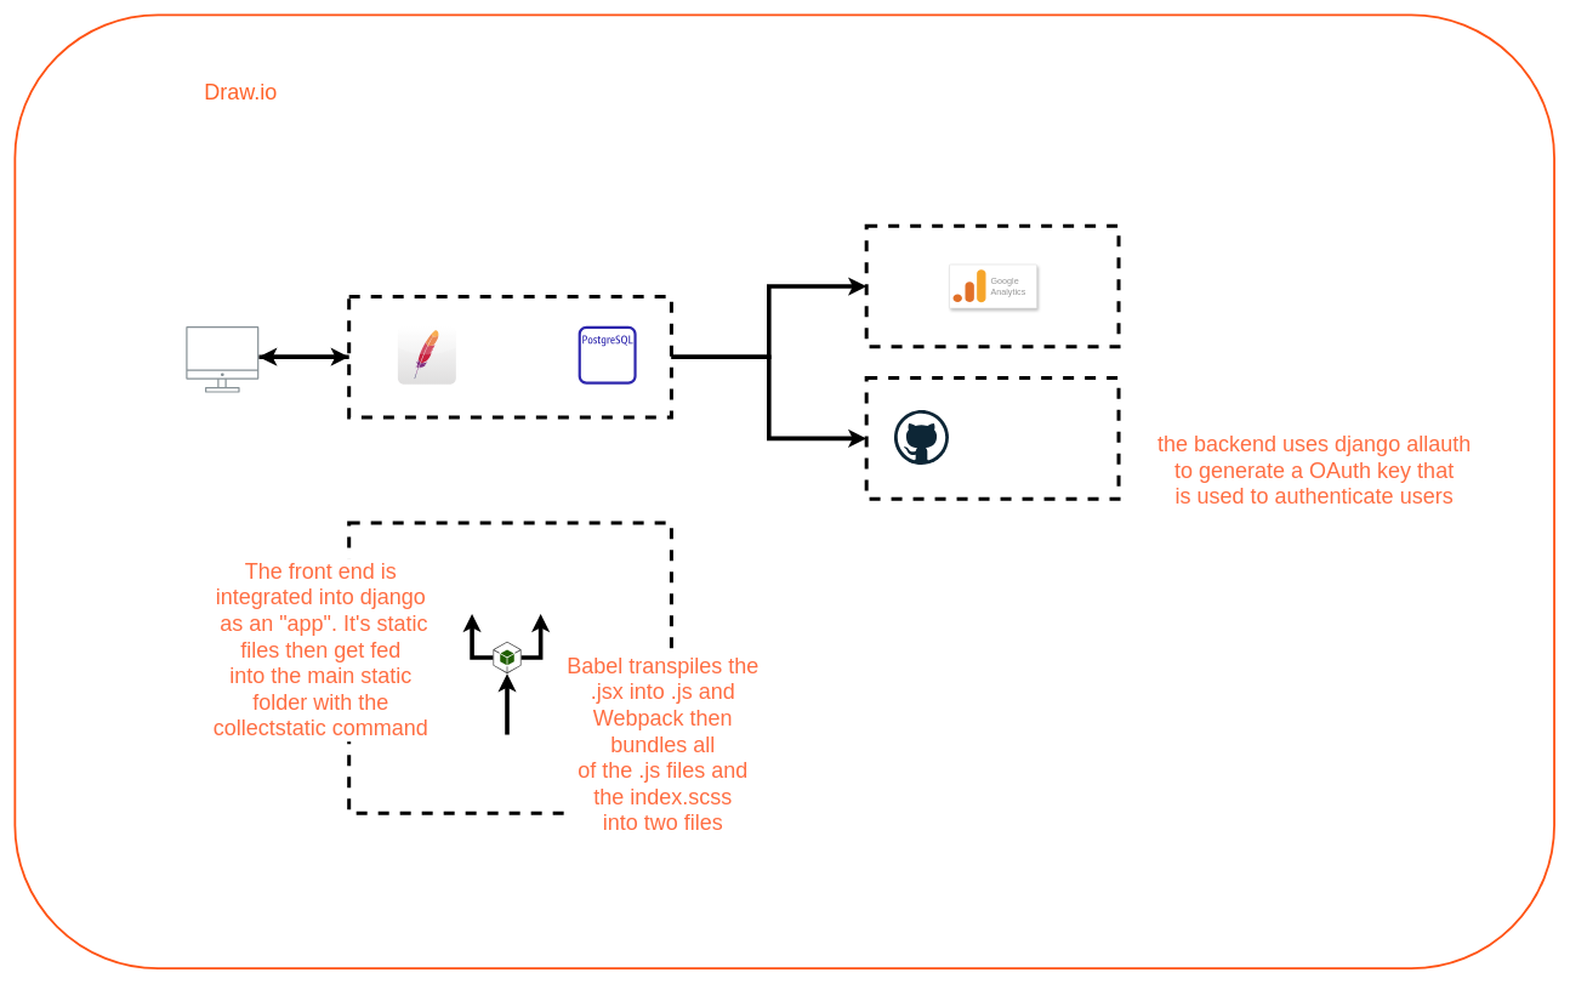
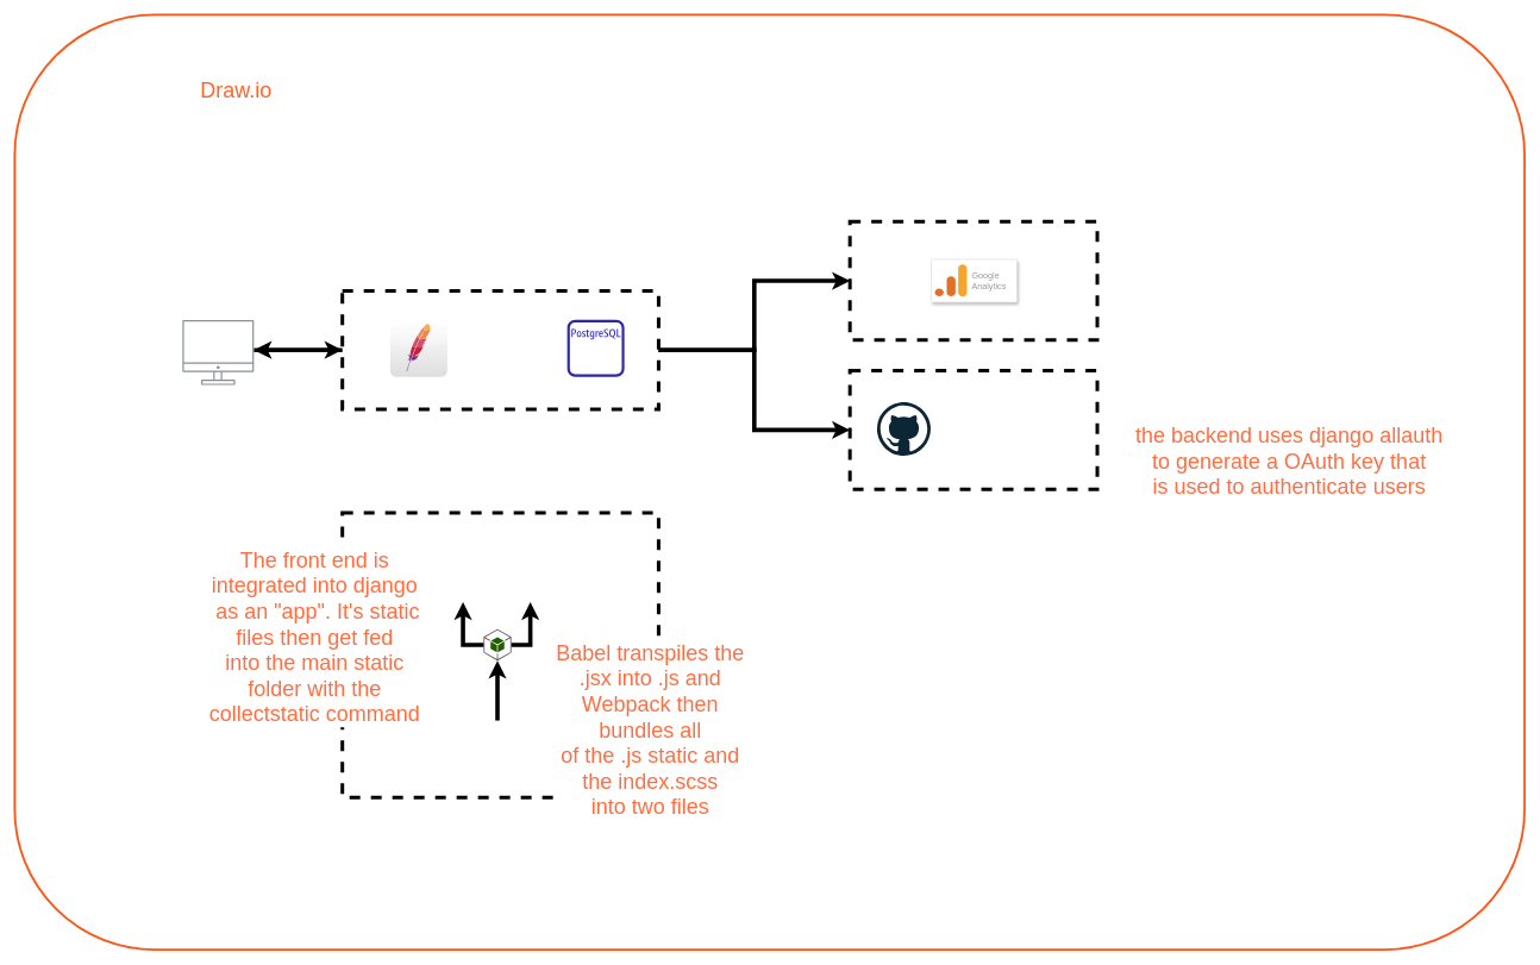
- <mxCell id="23" value="&lt;div style=&quot;font-size: 30px;&quot;&gt;&lt;font style=&quot;font-size: 30px;&quot; color=&quot;#FF6E42&quot;&gt;Babel transpiles the &lt;br&gt;&lt;/font&gt;&lt;/div&gt;&lt;div style=&quot;font-size: 30px;&quot;&gt;&lt;font style=&quot;font-size: 30px;&quot; color=&quot;#FF6E42&quot;&gt;.jsx into .js and &lt;br&gt;&lt;/font&gt;&lt;/div&gt;&lt;div style=&quot;font-size: 30px;&quot;&gt;&lt;font style=&quot;font-size: 30px;&quot; color=&quot;#FF6E42&quot;&gt;Webpack then &lt;br&gt;&lt;/font&gt;&lt;/div&gt;&lt;div style=&quot;font-size: 30px;&quot;&gt;&lt;font style=&quot;font-size: 30px;&quot; color=&quot;#FF6E42&quot;&gt;bundles all &lt;br&gt;&lt;/font&gt;&lt;/div&gt;&lt;div style=&quot;font-size: 30px;&quot;&gt;&lt;font style=&quot;font-size: 30px;&quot; color=&quot;#FF6E42&quot;&gt;of the .js files and &lt;br&gt;&lt;/font&gt;&lt;/div&gt;&lt;div style=&quot;font-size: 30px;&quot;&gt;&lt;font style=&quot;font-size: 30px;&quot; color=&quot;#FF6E42&quot;&gt;the index.scss &lt;br&gt;&lt;/font&gt;&lt;/div&gt;&lt;div style=&quot;font-size: 30px;&quot;&gt;&lt;font style=&quot;font-size: 30px;&quot; color=&quot;#FF6E42&quot;&gt;into two files&lt;/font&gt;&lt;/div&gt;" style="text;html=1;align=center;verticalAlign=middle;resizable=0;points=[];autosize=1;strokeColor=none;fillColor=none;fontColor=#FF6E42;labelBackgroundColor=default;" parent="1" vertex="1"><mxGeometry x="765.25" y="887" width="290" height="270" as="geometry" /></mxCell>
+ <mxCell id="23" value="&lt;div style=&quot;font-size: 30px;&quot;&gt;&lt;font style=&quot;font-size: 30px;&quot; color=&quot;#FF6E42&quot;&gt;Babel transpiles the &lt;br&gt;&lt;/font&gt;&lt;/div&gt;&lt;div style=&quot;font-size: 30px;&quot;&gt;&lt;font style=&quot;font-size: 30px;&quot; color=&quot;#FF6E42&quot;&gt;.jsx into .js and &lt;br&gt;&lt;/font&gt;&lt;/div&gt;&lt;div style=&quot;font-size: 30px;&quot;&gt;&lt;font style=&quot;font-size: 30px;&quot; color=&quot;#FF6E42&quot;&gt;Webpack then &lt;br&gt;&lt;/font&gt;&lt;/div&gt;&lt;div style=&quot;font-size: 30px;&quot;&gt;&lt;font style=&quot;font-size: 30px;&quot; color=&quot;#FF6E42&quot;&gt;bundles all &lt;br&gt;&lt;/font&gt;&lt;/div&gt;&lt;div style=&quot;font-size: 30px;&quot;&gt;&lt;font style=&quot;font-size: 30px;&quot; color=&quot;#FF6E42&quot;&gt;of the .js static and &lt;br&gt;&lt;/font&gt;&lt;/div&gt;&lt;div style=&quot;font-size: 30px;&quot;&gt;&lt;font style=&quot;font-size: 30px;&quot; color=&quot;#FF6E42&quot;&gt;the index.scss &lt;br&gt;&lt;/font&gt;&lt;/div&gt;&lt;div style=&quot;font-size: 30px;&quot;&gt;&lt;font style=&quot;font-size: 30px;&quot; color=&quot;#FF6E42&quot;&gt;into two files&lt;/font&gt;&lt;/div&gt;" style="text;html=1;align=center;verticalAlign=middle;resizable=0;points=[];autosize=1;strokeColor=none;fillColor=none;fontColor=#FF6E42;labelBackgroundColor=default;" parent="1" vertex="1"><mxGeometry x="765.25" y="887" width="290" height="270" as="geometry" /></mxCell>
